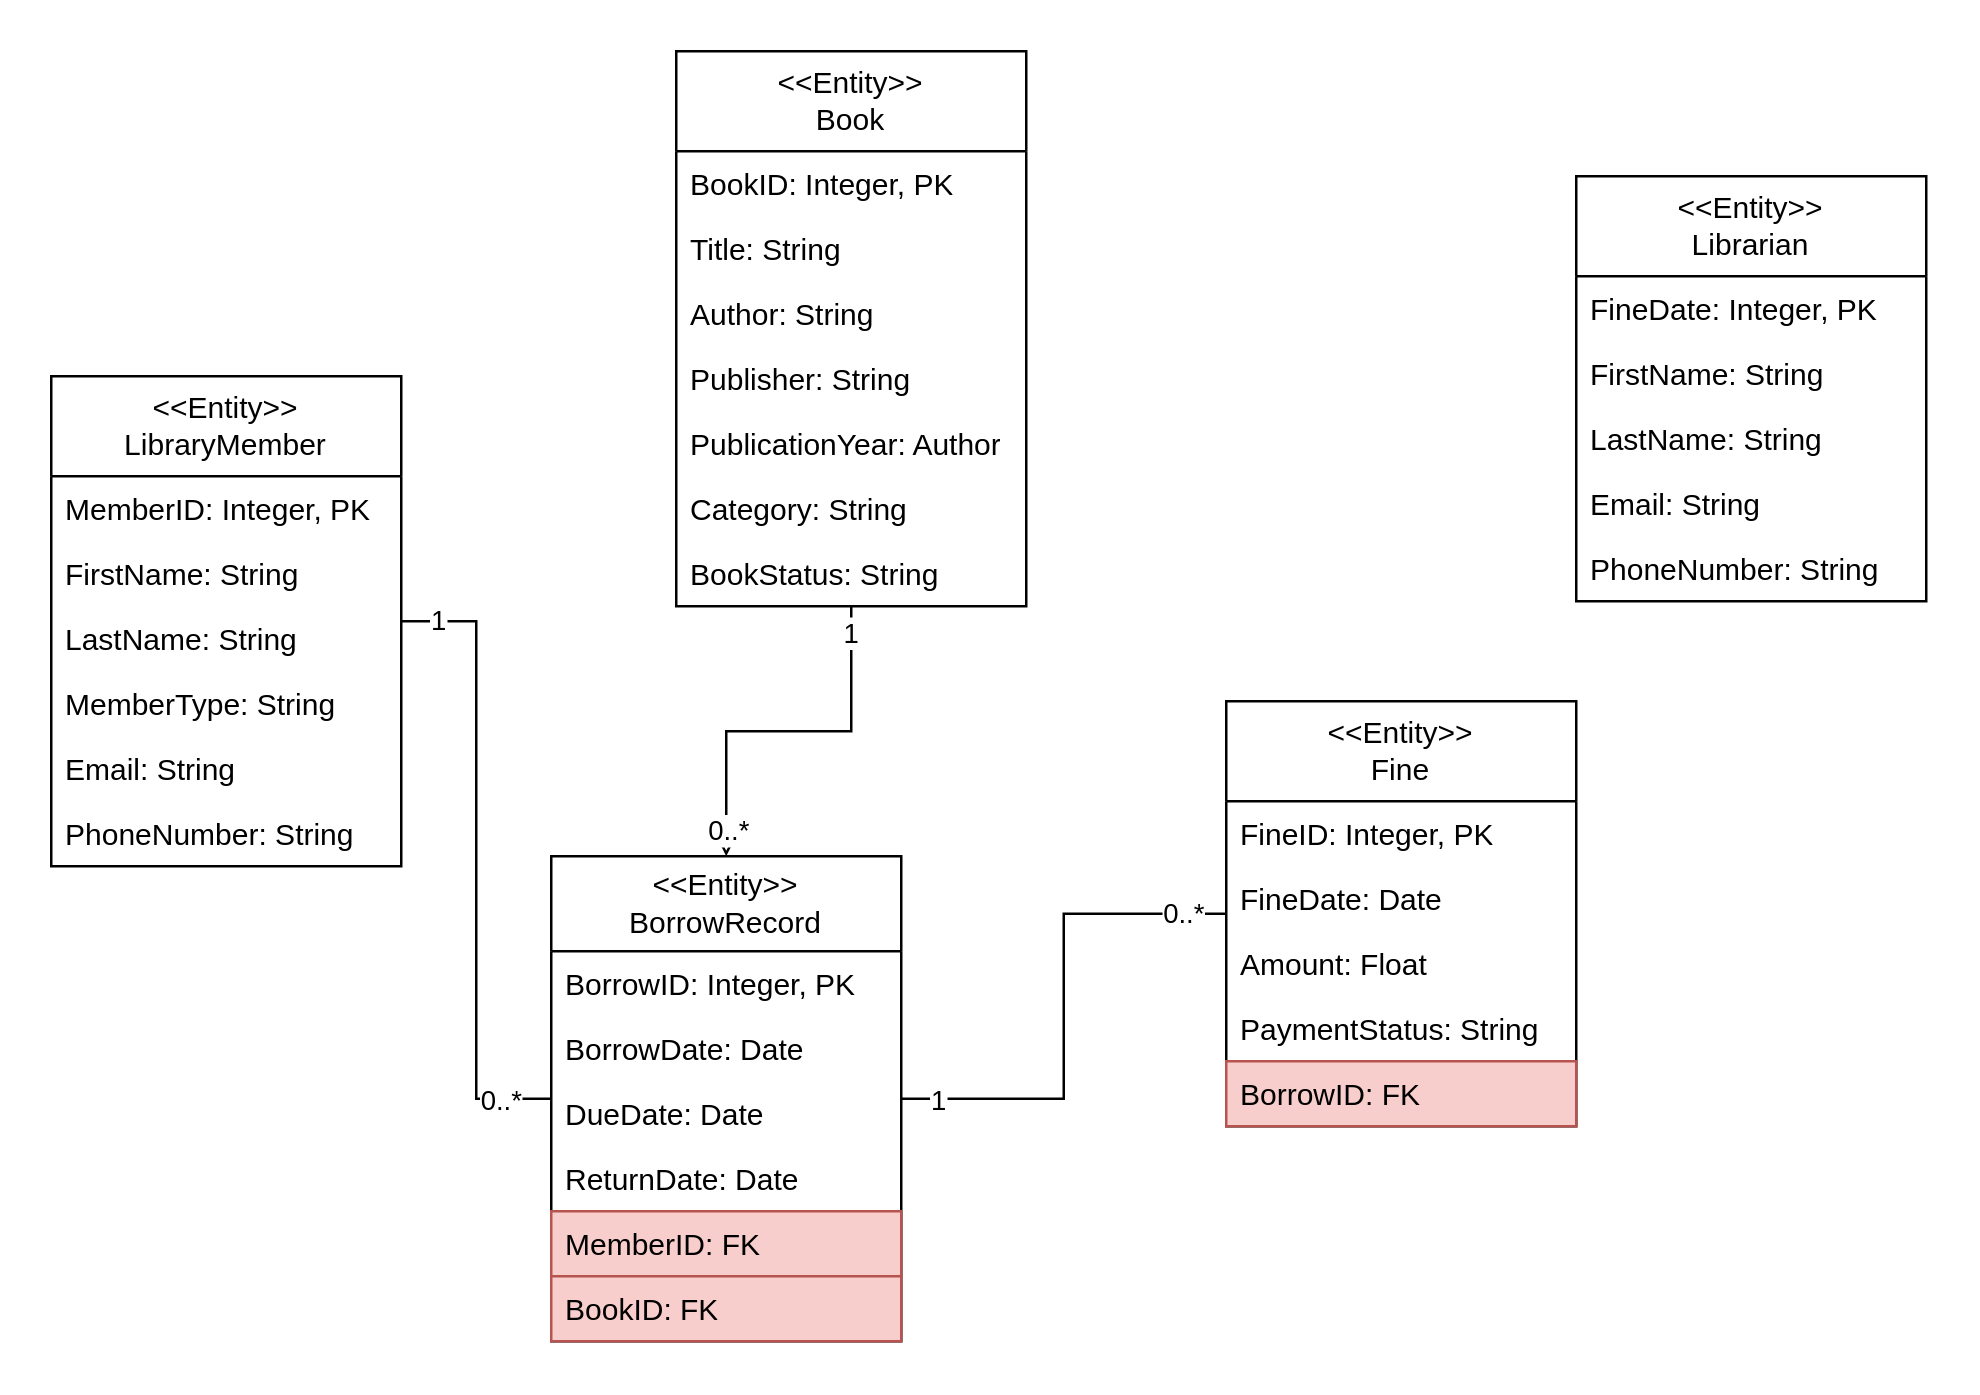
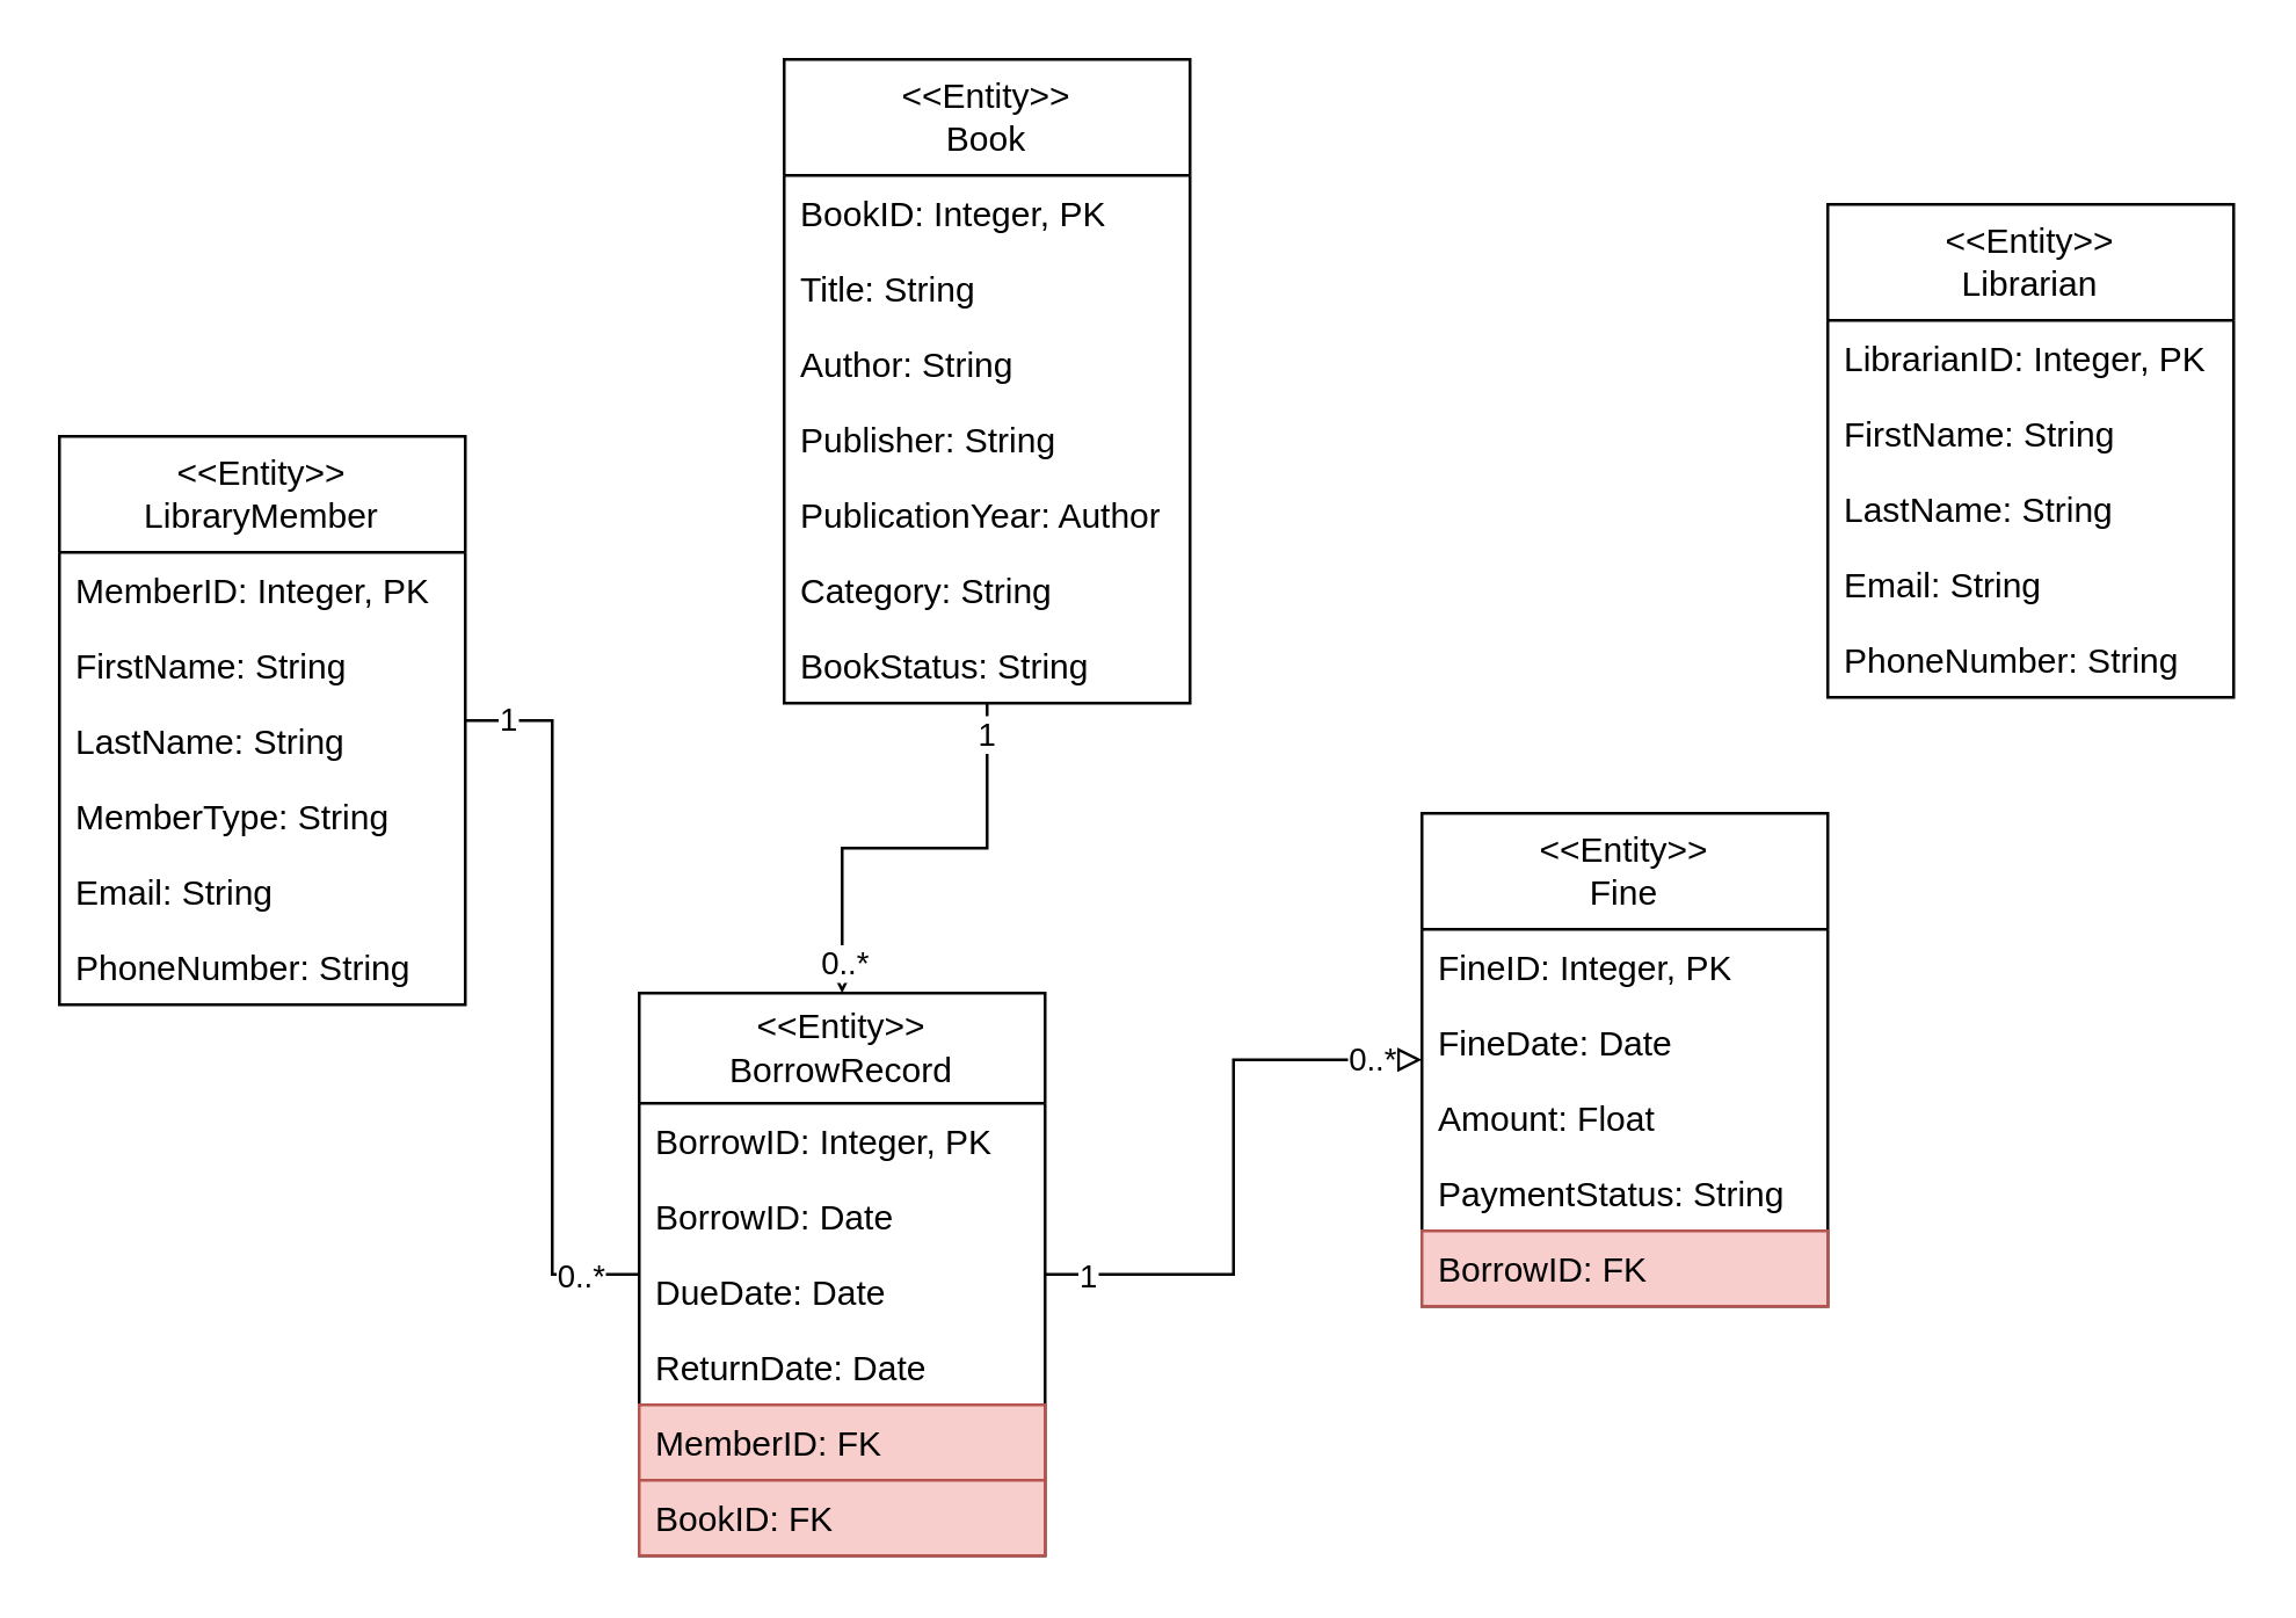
- <mxCell id="40" value="FineDate: Integer, PK" style="text;strokeColor=none;fillColor=none;align=left;verticalAlign=top;spacingLeft=4;spacingRight=4;overflow=hidden;rotatable=0;points=[[0,0.5],[1,0.5]];portConstraint=eastwest;whiteSpace=wrap;html=1;" vertex="1" parent="39"><mxGeometry y="40" width="140" height="26" as="geometry" /></mxCell>
+ <mxCell id="40" value="LibrarianID: Integer, PK" style="text;strokeColor=none;fillColor=none;align=left;verticalAlign=top;spacingLeft=4;spacingRight=4;overflow=hidden;rotatable=0;points=[[0,0.5],[1,0.5]];portConstraint=eastwest;whiteSpace=wrap;html=1;" vertex="1" parent="39"><mxGeometry y="40" width="140" height="26" as="geometry" /></mxCell>
- <mxCell id="23" style="edgeStyle=orthogonalEdgeStyle;rounded=0;orthogonalLoop=1;jettySize=auto;html=1;entryX=0;entryY=0.5;entryDx=0;entryDy=0;endArrow=none;endFill=0;" edge="1" parent="1" source="26" target="33"><mxGeometry relative="1" as="geometry" /></mxCell>
+ <mxCell id="23" style="edgeStyle=orthogonalEdgeStyle;rounded=0;orthogonalLoop=1;jettySize=auto;html=1;entryX=0;entryY=0.5;entryDx=0;entryDy=0;endArrow=block;endFill=0;" edge="1" parent="1" source="26" target="33"><mxGeometry relative="1" as="geometry" /></mxCell>
- <mxCell id="28" value="BorrowDate: Date" style="text;strokeColor=none;fillColor=none;align=left;verticalAlign=top;spacingLeft=4;spacingRight=4;overflow=hidden;rotatable=0;points=[[0,0.5],[1,0.5]];portConstraint=eastwest;whiteSpace=wrap;html=1;" vertex="1" parent="26"><mxGeometry y="64" width="140" height="26" as="geometry" /></mxCell>
+ <mxCell id="28" value="BorrowID: Date" style="text;strokeColor=none;fillColor=none;align=left;verticalAlign=top;spacingLeft=4;spacingRight=4;overflow=hidden;rotatable=0;points=[[0,0.5],[1,0.5]];portConstraint=eastwest;whiteSpace=wrap;html=1;" vertex="1" parent="26"><mxGeometry y="64" width="140" height="26" as="geometry" /></mxCell>
